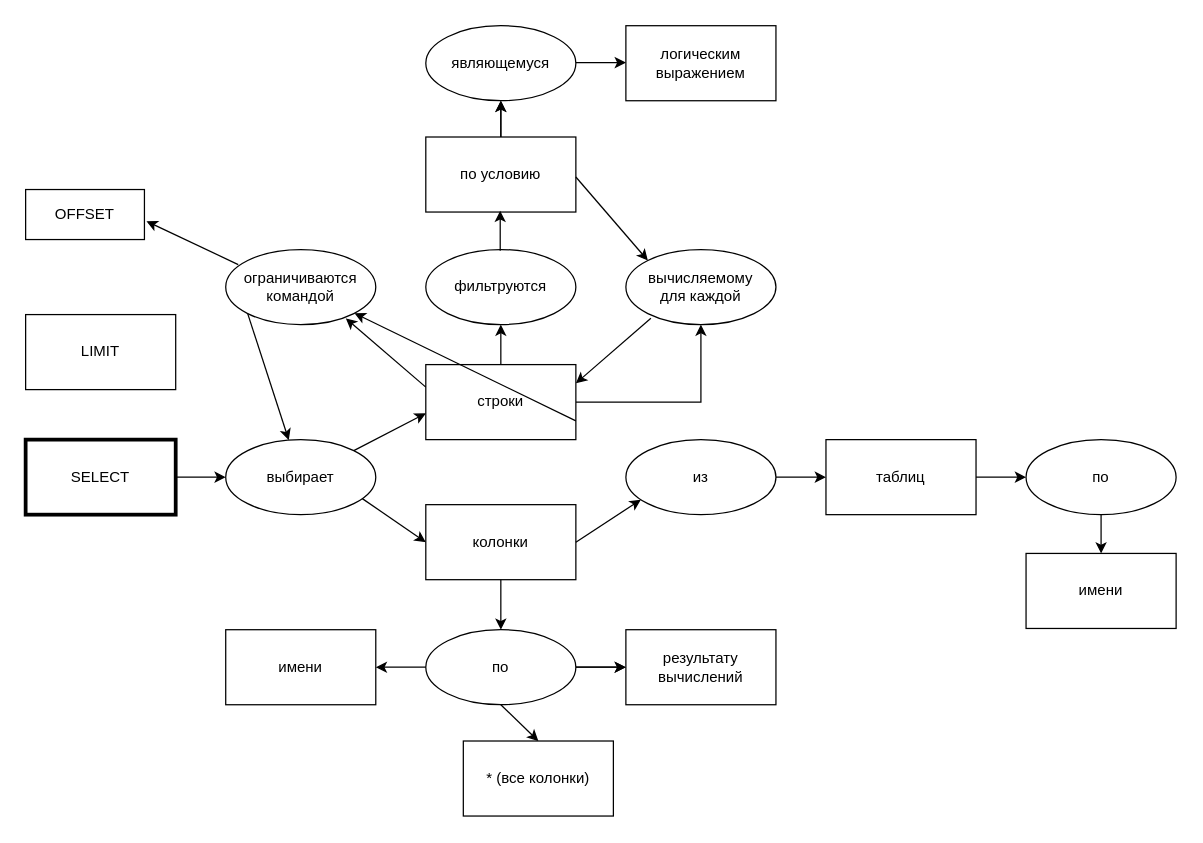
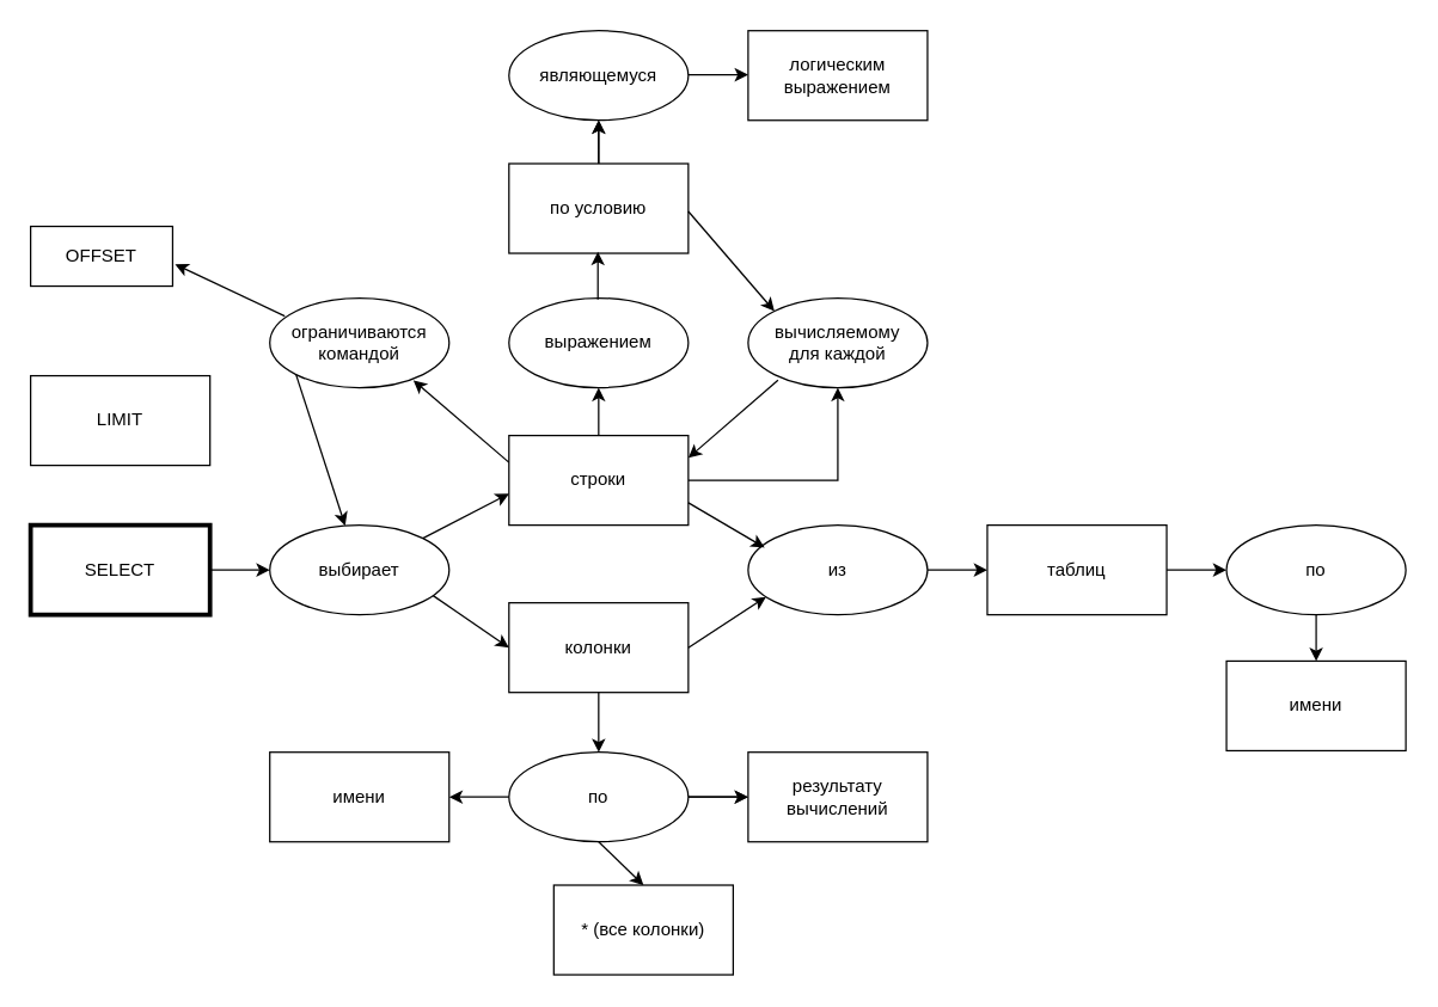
- <mxCell id="28" value="фильтруются" style="ellipse;whiteSpace=wrap;html=1;" vertex="1" parent="1"><mxGeometry x="340" y="199" width="120" height="60" as="geometry" /></mxCell>
+ <mxCell id="28" value="выражением" style="ellipse;whiteSpace=wrap;html=1;" vertex="1" parent="1"><mxGeometry x="340" y="199" width="120" height="60" as="geometry" /></mxCell>
- <mxCell id="12" value="" style="endArrow=classic;html=1;rounded=0;exitX=1;exitY=0.75;exitDx=0;exitDy=0;" edge="1" parent="1" source="6" target="40"><mxGeometry width="50" height="50" relative="1" as="geometry"><mxPoint x="460" y="321" as="sourcePoint" /><mxPoint x="510" y="271" as="targetPoint" /></mxGeometry></mxCell>
+ <mxCell id="12" value="" style="endArrow=classic;html=1;rounded=0;entryX=0.092;entryY=0.25;entryDx=0;entryDy=0;entryPerimeter=0;exitX=1;exitY=0.75;exitDx=0;exitDy=0;" edge="1" parent="1" source="6" target="10"><mxGeometry width="50" height="50" relative="1" as="geometry"><mxPoint x="460" y="321" as="sourcePoint" /><mxPoint x="510" y="271" as="targetPoint" /></mxGeometry></mxCell>
